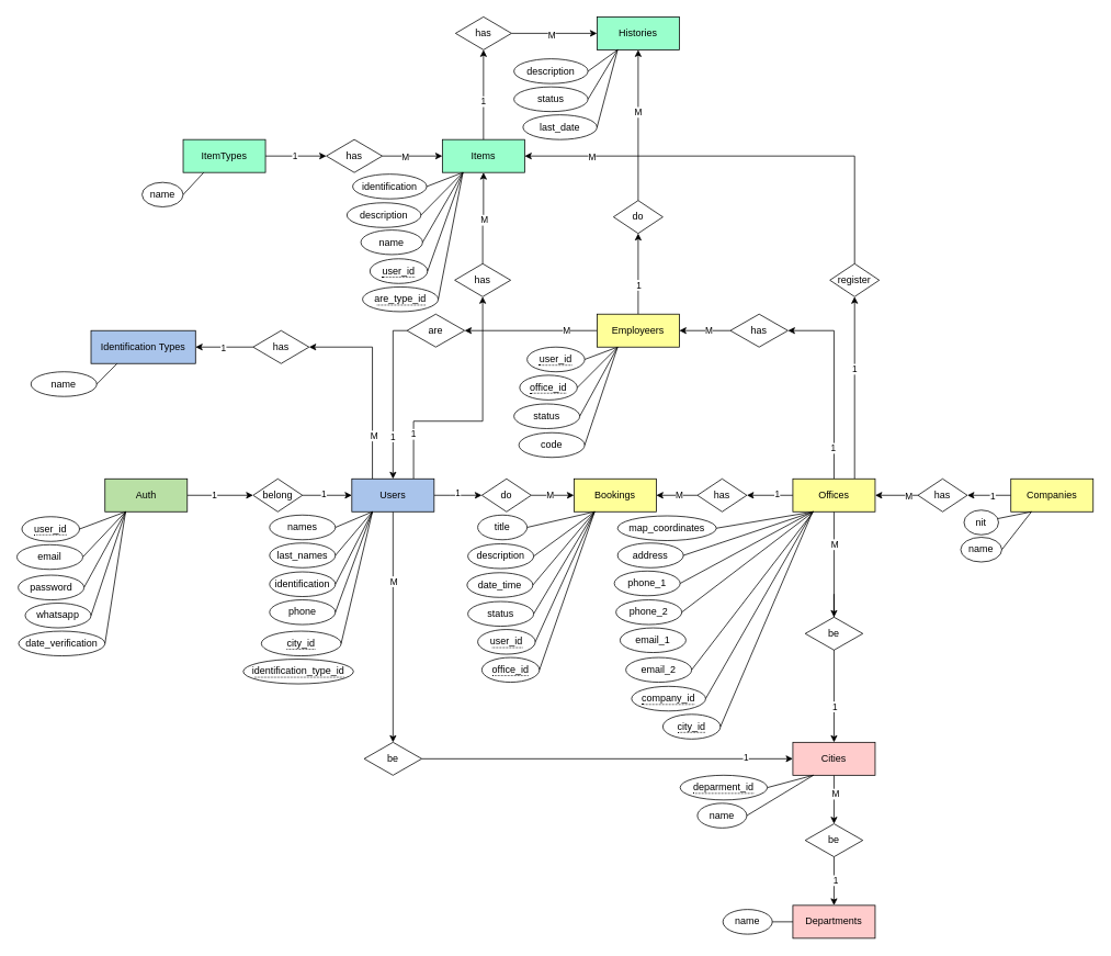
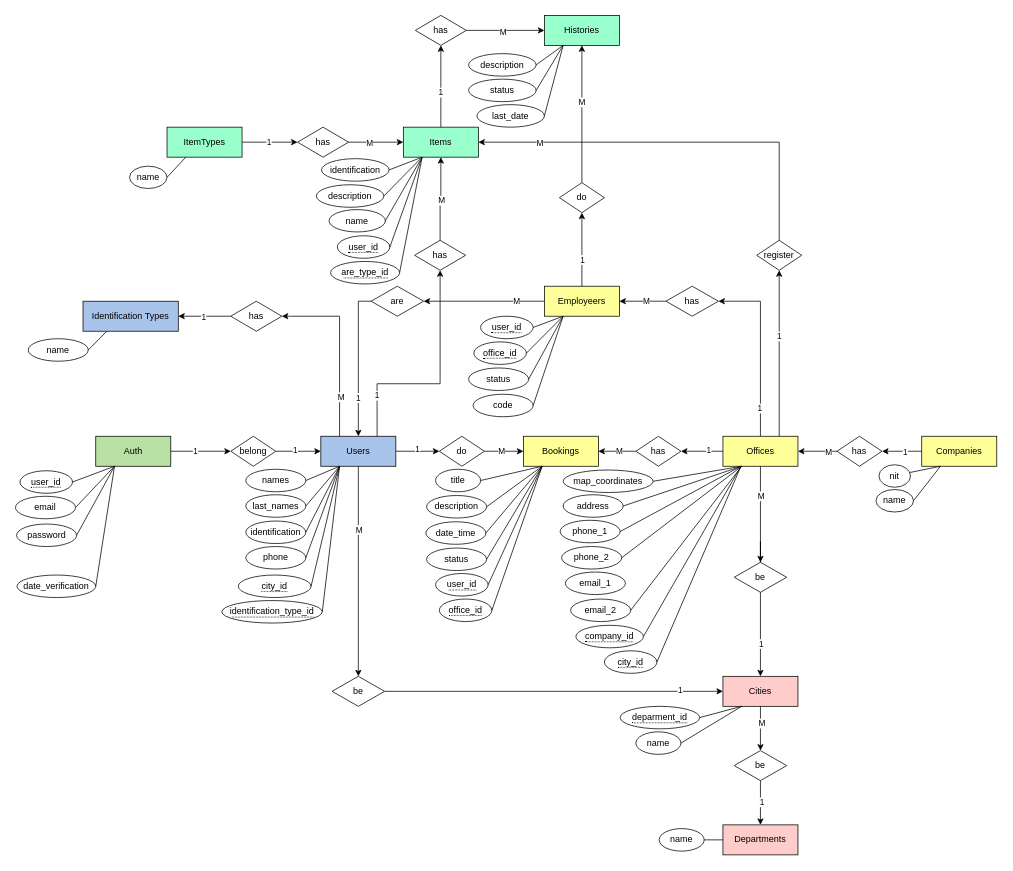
- <mxCell id="108" value="" style="endArrow=none;html=1;rounded=0;entryX=1;entryY=0.5;entryDx=0;entryDy=0;exitX=0.25;exitY=1;exitDx=0;exitDy=0;" parent="1" source="4" target="107" edge="1"><mxGeometry relative="1" as="geometry"><mxPoint x="162" y="631" as="sourcePoint" /><mxPoint x="126" y="760" as="targetPoint" /></mxGeometry></mxCell>
+ <mxCell id="170" value="" style="endArrow=none;html=1;rounded=0;exitX=0.25;exitY=1;exitDx=0;exitDy=0;entryX=1;entryY=0.5;entryDx=0;entryDy=0;" parent="1" source="15" target="169" edge="1"><mxGeometry relative="1" as="geometry"><mxPoint x="462" y="631" as="sourcePoint" /><mxPoint x="424" y="791" as="targetPoint" /></mxGeometry></mxCell>
- <mxCell id="107" value="whatsapp" style="ellipse;whiteSpace=wrap;html=1;align=center;" parent="1" vertex="1"><mxGeometry x="30" y="732" width="80" height="30" as="geometry" /></mxCell>
